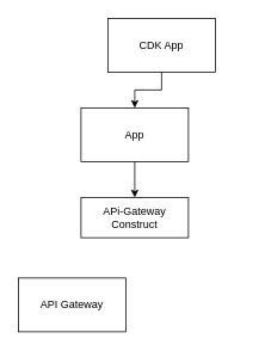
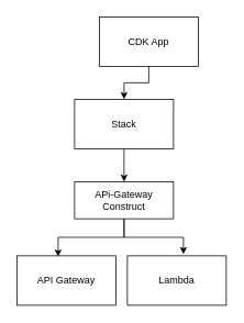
- <mxCell id="5" value="App" style="rounded=0;whiteSpace=wrap;html=1;" vertex="1" parent="1"><mxGeometry x="90" y="120" width="120" height="60" as="geometry" /></mxCell>
+ <mxCell id="5" value="Stack" style="rounded=0;whiteSpace=wrap;html=1;" vertex="1" parent="1"><mxGeometry x="90" y="120" width="120" height="60" as="geometry" /></mxCell>
+ <mxCell id="6" style="edgeStyle=orthogonalEdgeStyle;rounded=0;orthogonalLoop=1;jettySize=auto;html=1;entryX=0.417;entryY=0.017;entryDx=0;entryDy=0;entryPerimeter=0;" edge="1" parent="1" source="8" target="9"><mxGeometry relative="1" as="geometry" /></mxCell>
+ <mxCell id="7" style="edgeStyle=orthogonalEdgeStyle;rounded=0;orthogonalLoop=1;jettySize=auto;html=1;entryX=0.567;entryY=-0.033;entryDx=0;entryDy=0;entryPerimeter=0;" edge="1" parent="1" source="8" target="10"><mxGeometry relative="1" as="geometry" /></mxCell>
+ <mxCell id="10" value="Lambda" style="rounded=0;whiteSpace=wrap;html=1;" vertex="1" parent="1"><mxGeometry x="154" y="310" width="120" height="60" as="geometry" /></mxCell>
